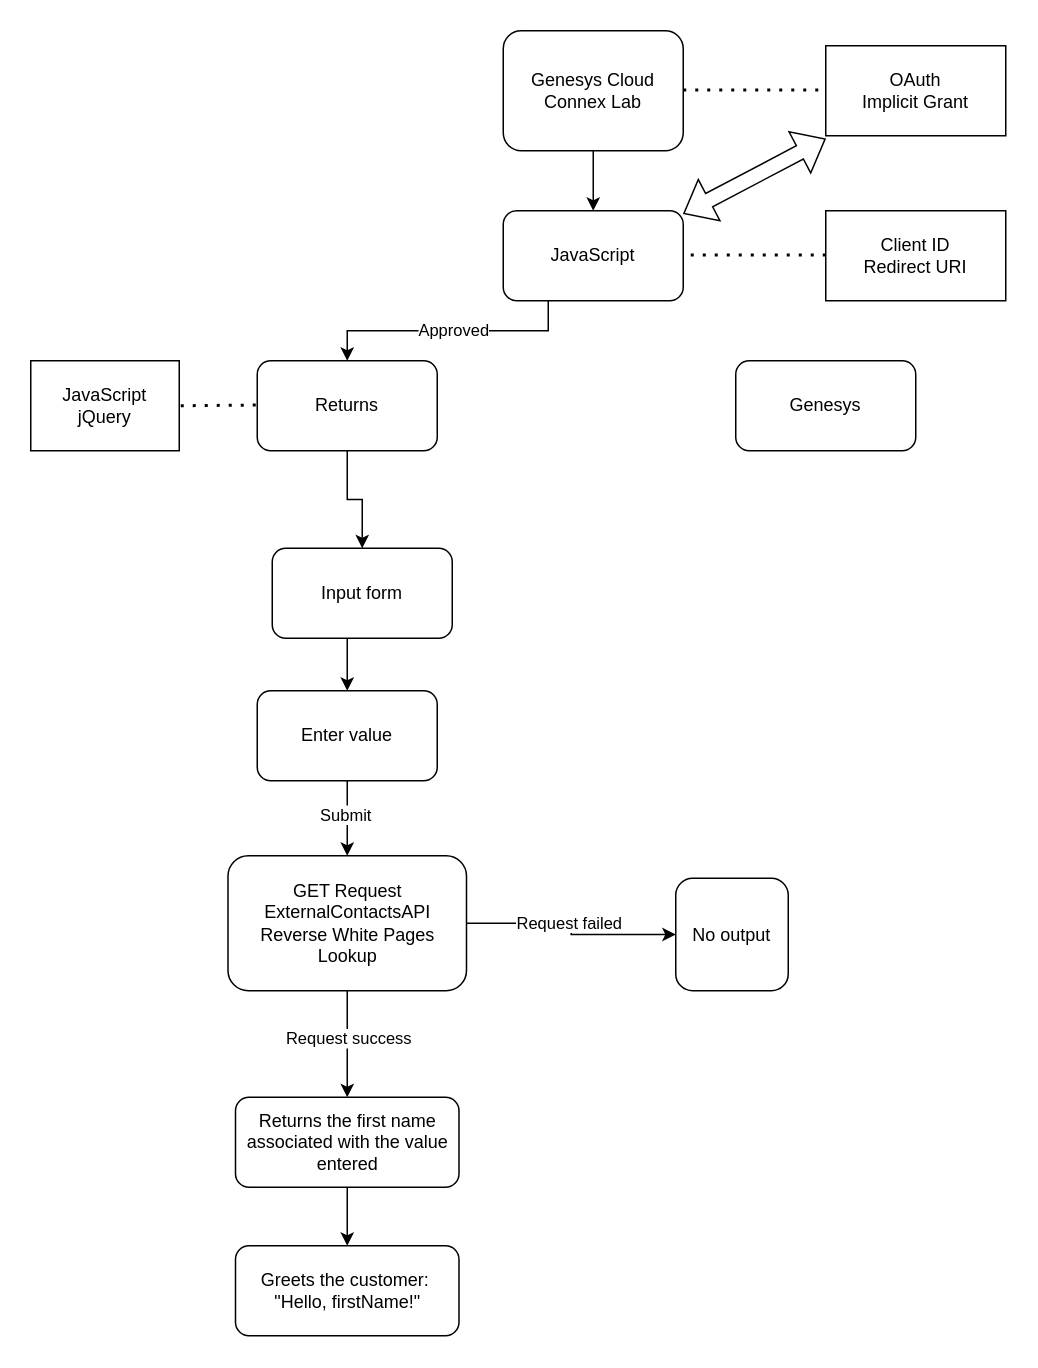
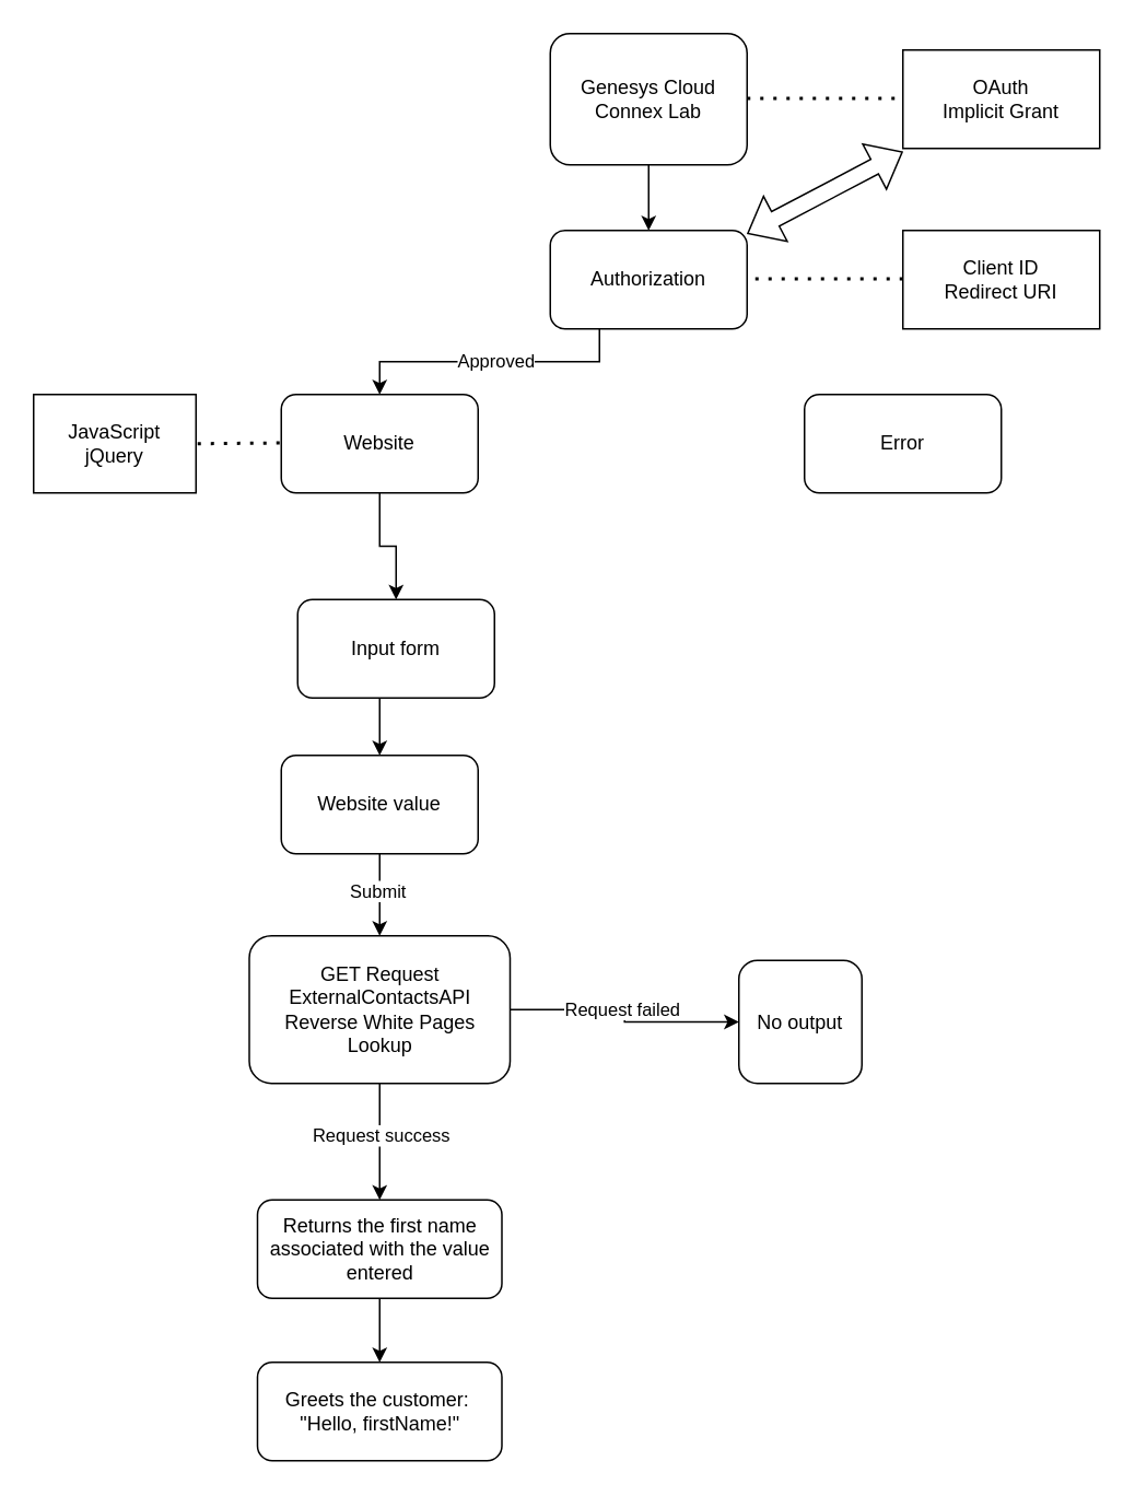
- <mxCell id="8" value="JavaScript" style="rounded=1;whiteSpace=wrap;html=1;" vertex="1" parent="1"><mxGeometry x="335" y="140" width="120" height="60" as="geometry" /></mxCell>
+ <mxCell id="8" value="Authorization" style="rounded=1;whiteSpace=wrap;html=1;" vertex="1" parent="1"><mxGeometry x="335" y="140" width="120" height="60" as="geometry" /></mxCell>
- <mxCell id="13" value="Returns" style="rounded=1;whiteSpace=wrap;html=1;" vertex="1" parent="1"><mxGeometry x="171" y="240" width="120" height="60" as="geometry" /></mxCell>
+ <mxCell id="13" value="Website" style="rounded=1;whiteSpace=wrap;html=1;" vertex="1" parent="1"><mxGeometry x="171" y="240" width="120" height="60" as="geometry" /></mxCell>
- <mxCell id="14" value="Genesys" style="rounded=1;whiteSpace=wrap;html=1;" vertex="1" parent="1"><mxGeometry x="490" y="240" width="120" height="60" as="geometry" /></mxCell>
+ <mxCell id="14" value="Error" style="rounded=1;whiteSpace=wrap;html=1;" vertex="1" parent="1"><mxGeometry x="490" y="240" width="120" height="60" as="geometry" /></mxCell>
- <mxCell id="22" value="Enter value" style="rounded=1;whiteSpace=wrap;html=1;" vertex="1" parent="1"><mxGeometry x="171" y="460" width="120" height="60" as="geometry" /></mxCell>
+ <mxCell id="22" value="Website value" style="rounded=1;whiteSpace=wrap;html=1;" vertex="1" parent="1"><mxGeometry x="171" y="460" width="120" height="60" as="geometry" /></mxCell>
